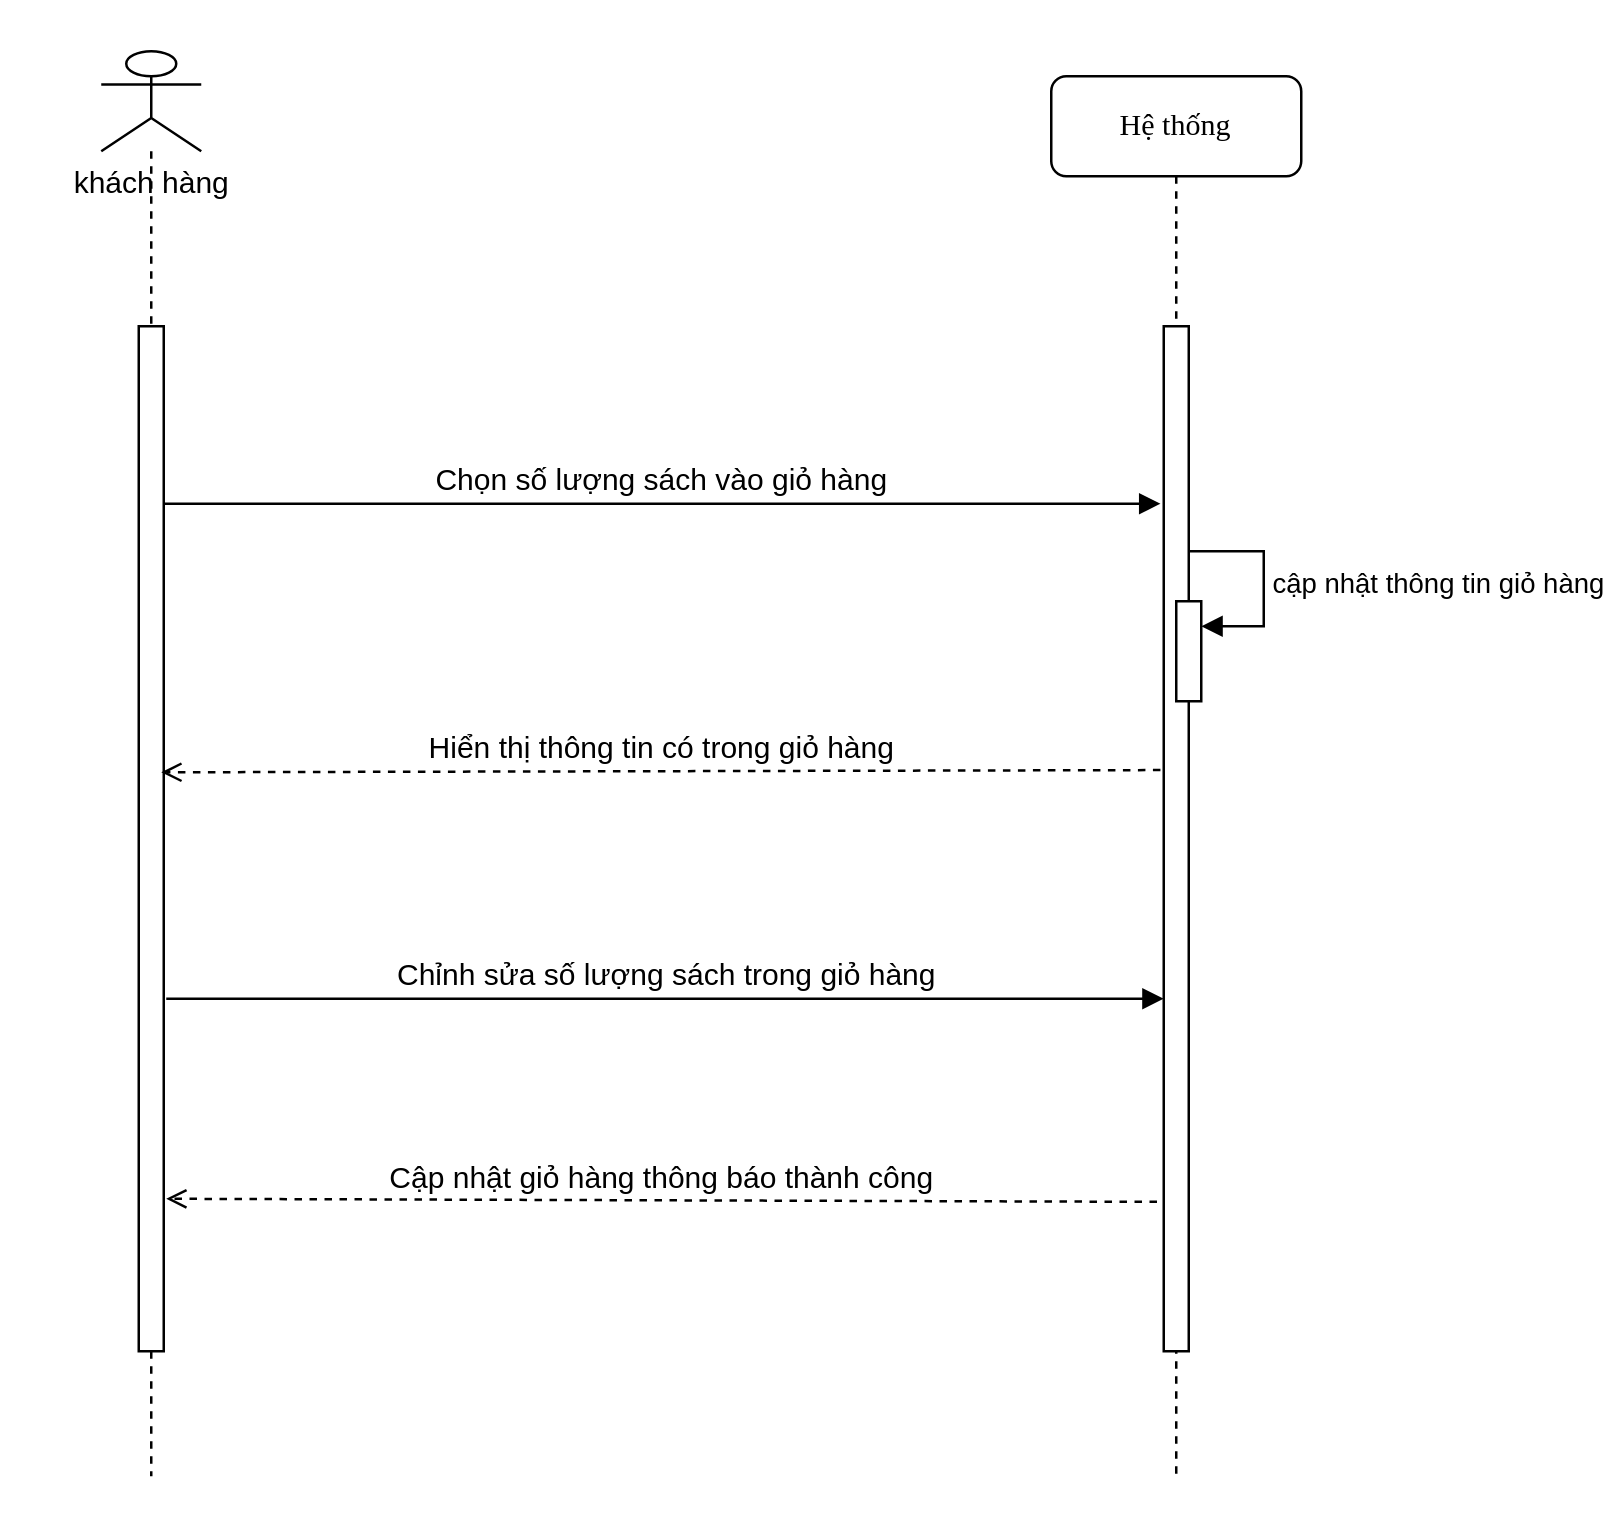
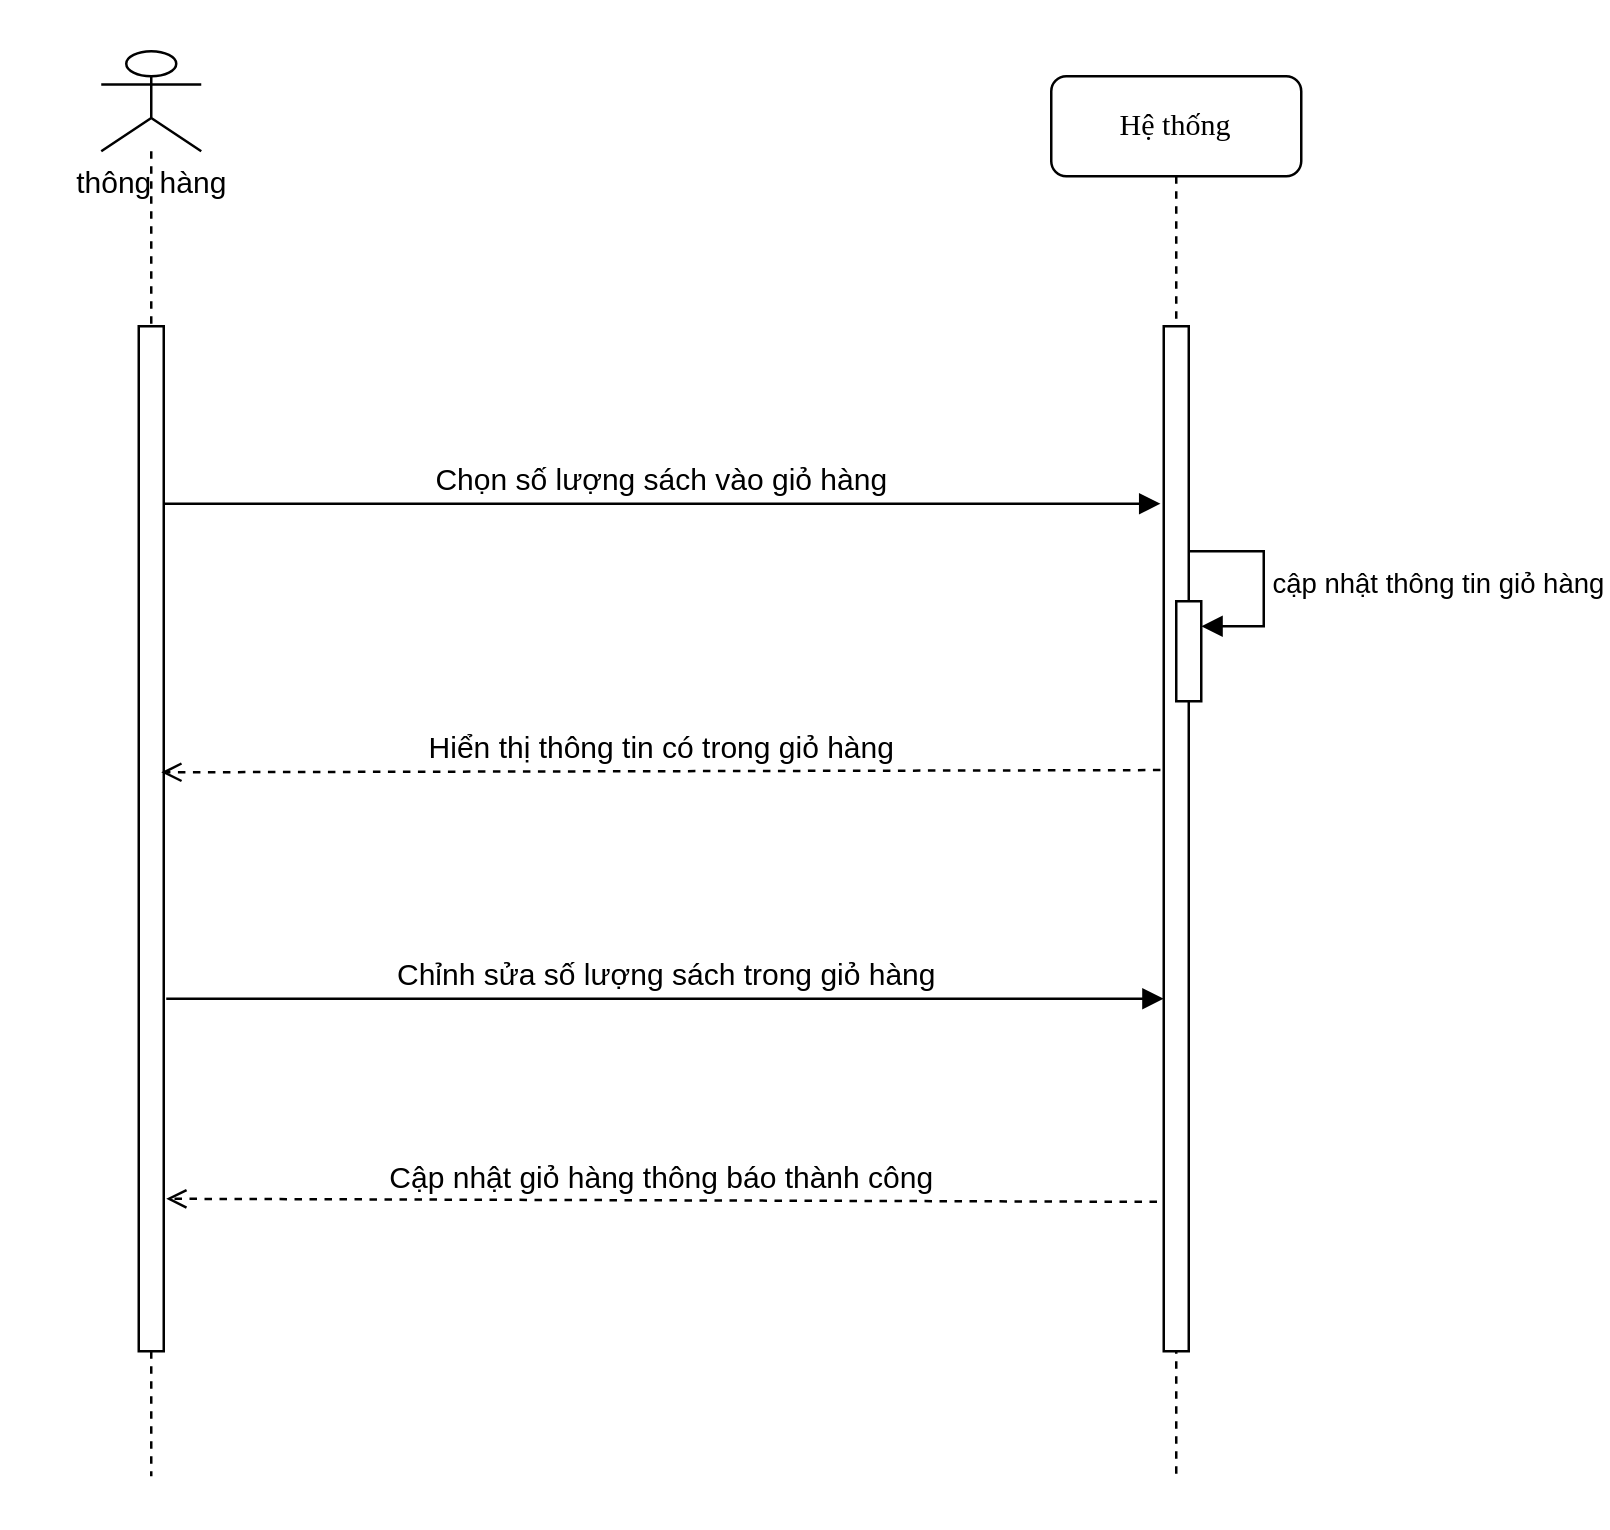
- <mxCell id="9" value="&lt;span style=&quot;font-weight: normal;&quot;&gt;khách hàng&lt;/span&gt;" style="text;align=center;fontStyle=1;verticalAlign=middle;spacingLeft=3;spacingRight=3;strokeColor=none;rotatable=0;points=[[0,0.5],[1,0.5]];portConstraint=eastwest;html=1;" parent="1" vertex="1"><mxGeometry x="20" y="60" width="80" height="26" as="geometry" /></mxCell>
+ <mxCell id="9" value="&lt;span style=&quot;font-weight: normal;&quot;&gt;thông hàng&lt;/span&gt;" style="text;align=center;fontStyle=1;verticalAlign=middle;spacingLeft=3;spacingRight=3;strokeColor=none;rotatable=0;points=[[0,0.5],[1,0.5]];portConstraint=eastwest;html=1;" parent="1" vertex="1"><mxGeometry x="20" y="60" width="80" height="26" as="geometry" /></mxCell>
